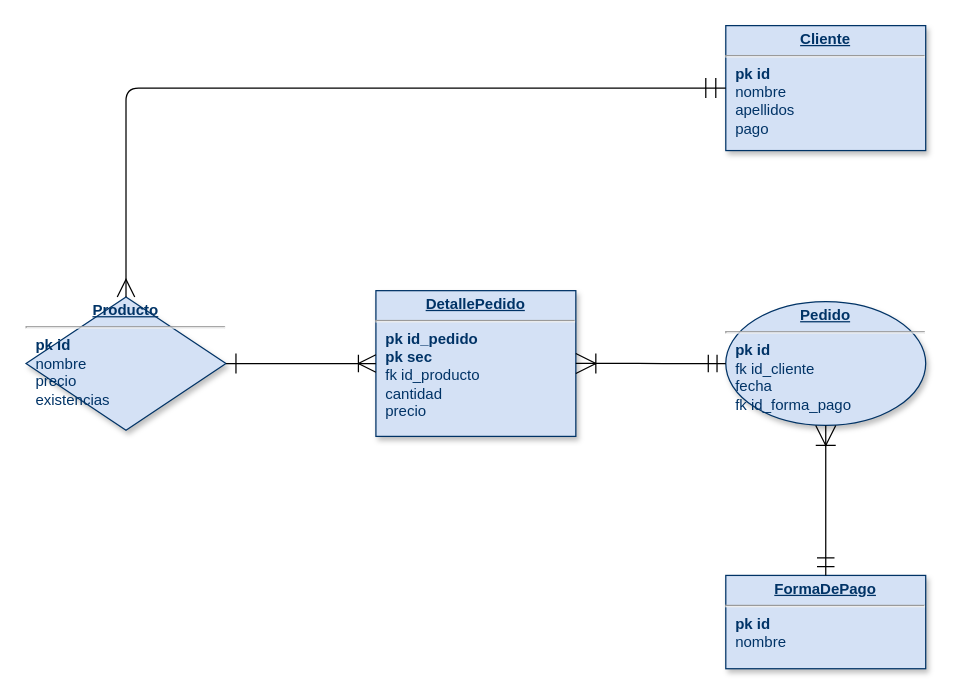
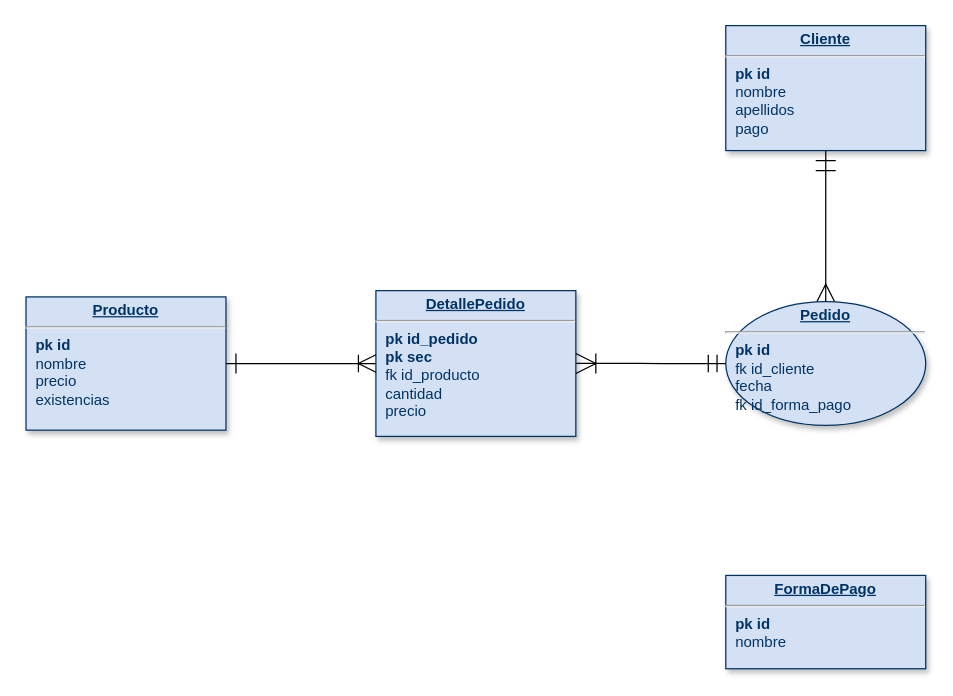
- <mxCell id="7" value="" style="endArrow=ERmany;endSize=12;startArrow=ERmandOne;startSize=14;startFill=0;edgeStyle=orthogonalEdgeStyle;endFill=0;" parent="1" source="2" target="6" edge="1"><mxGeometry x="-520" y="88.36" as="geometry"><mxPoint x="300" y="98.36" as="sourcePoint" /><mxPoint x="460" y="98.36" as="targetPoint" /></mxGeometry></mxCell>
+ <mxCell id="7" value="" style="endArrow=ERmany;endSize=12;startArrow=ERmandOne;startSize=14;startFill=0;edgeStyle=orthogonalEdgeStyle;endFill=0;" parent="1" source="2" target="3" edge="1"><mxGeometry x="-520" y="88.36" as="geometry"><mxPoint x="300" y="98.36" as="sourcePoint" /><mxPoint x="460" y="98.36" as="targetPoint" /></mxGeometry></mxCell>
- <mxCell id="6" value="&lt;p style=&quot;margin: 0px; margin-top: 4px; text-align: center; text-decoration: underline;&quot;&gt;&lt;strong&gt;Producto&lt;/strong&gt;&lt;/p&gt;&lt;hr&gt;&lt;p style=&quot;margin: 0px; margin-left: 8px;&quot;&gt;&lt;b&gt;pk id&lt;/b&gt;&lt;/p&gt;&lt;p style=&quot;margin: 0px; margin-left: 8px;&quot;&gt;nombre&lt;/p&gt;&lt;p style=&quot;margin: 0px; margin-left: 8px;&quot;&gt;precio&lt;/p&gt;&lt;p style=&quot;margin: 0px; margin-left: 8px;&quot;&gt;existencias&lt;/p&gt;" style="rhombus;verticalAlign=top;align=left;overflow=fill;fontSize=12;fontFamily=Helvetica;html=1;strokeColor=#003366;shadow=1;fillColor=#D4E1F5;fontColor=#003366;" parent="1" vertex="1"><mxGeometry x="20" y="237.11" width="160" height="106.64" as="geometry" /></mxCell>
+ <mxCell id="6" value="&lt;p style=&quot;margin: 0px; margin-top: 4px; text-align: center; text-decoration: underline;&quot;&gt;&lt;strong&gt;Producto&lt;/strong&gt;&lt;/p&gt;&lt;hr&gt;&lt;p style=&quot;margin: 0px; margin-left: 8px;&quot;&gt;&lt;b&gt;pk id&lt;/b&gt;&lt;/p&gt;&lt;p style=&quot;margin: 0px; margin-left: 8px;&quot;&gt;nombre&lt;/p&gt;&lt;p style=&quot;margin: 0px; margin-left: 8px;&quot;&gt;precio&lt;/p&gt;&lt;p style=&quot;margin: 0px; margin-left: 8px;&quot;&gt;existencias&lt;/p&gt;" style="verticalAlign=top;align=left;overflow=fill;fontSize=12;fontFamily=Helvetica;html=1;strokeColor=#003366;shadow=1;fillColor=#D4E1F5;fontColor=#003366" parent="1" vertex="1"><mxGeometry x="20" y="237.11" width="160" height="106.64" as="geometry" /></mxCell>
- <mxCell id="8" value="" style="endArrow=ERmandOne;endSize=12;startArrow=ERoneToMany;startSize=14;startFill=0;edgeStyle=orthogonalEdgeStyle;endFill=0;" parent="1" source="3" target="5" edge="1"><mxGeometry x="-0.64" y="128.36" as="geometry"><mxPoint x="819.36" y="138.36" as="sourcePoint" /><mxPoint x="979.36" y="138.36" as="targetPoint" /></mxGeometry></mxCell>
